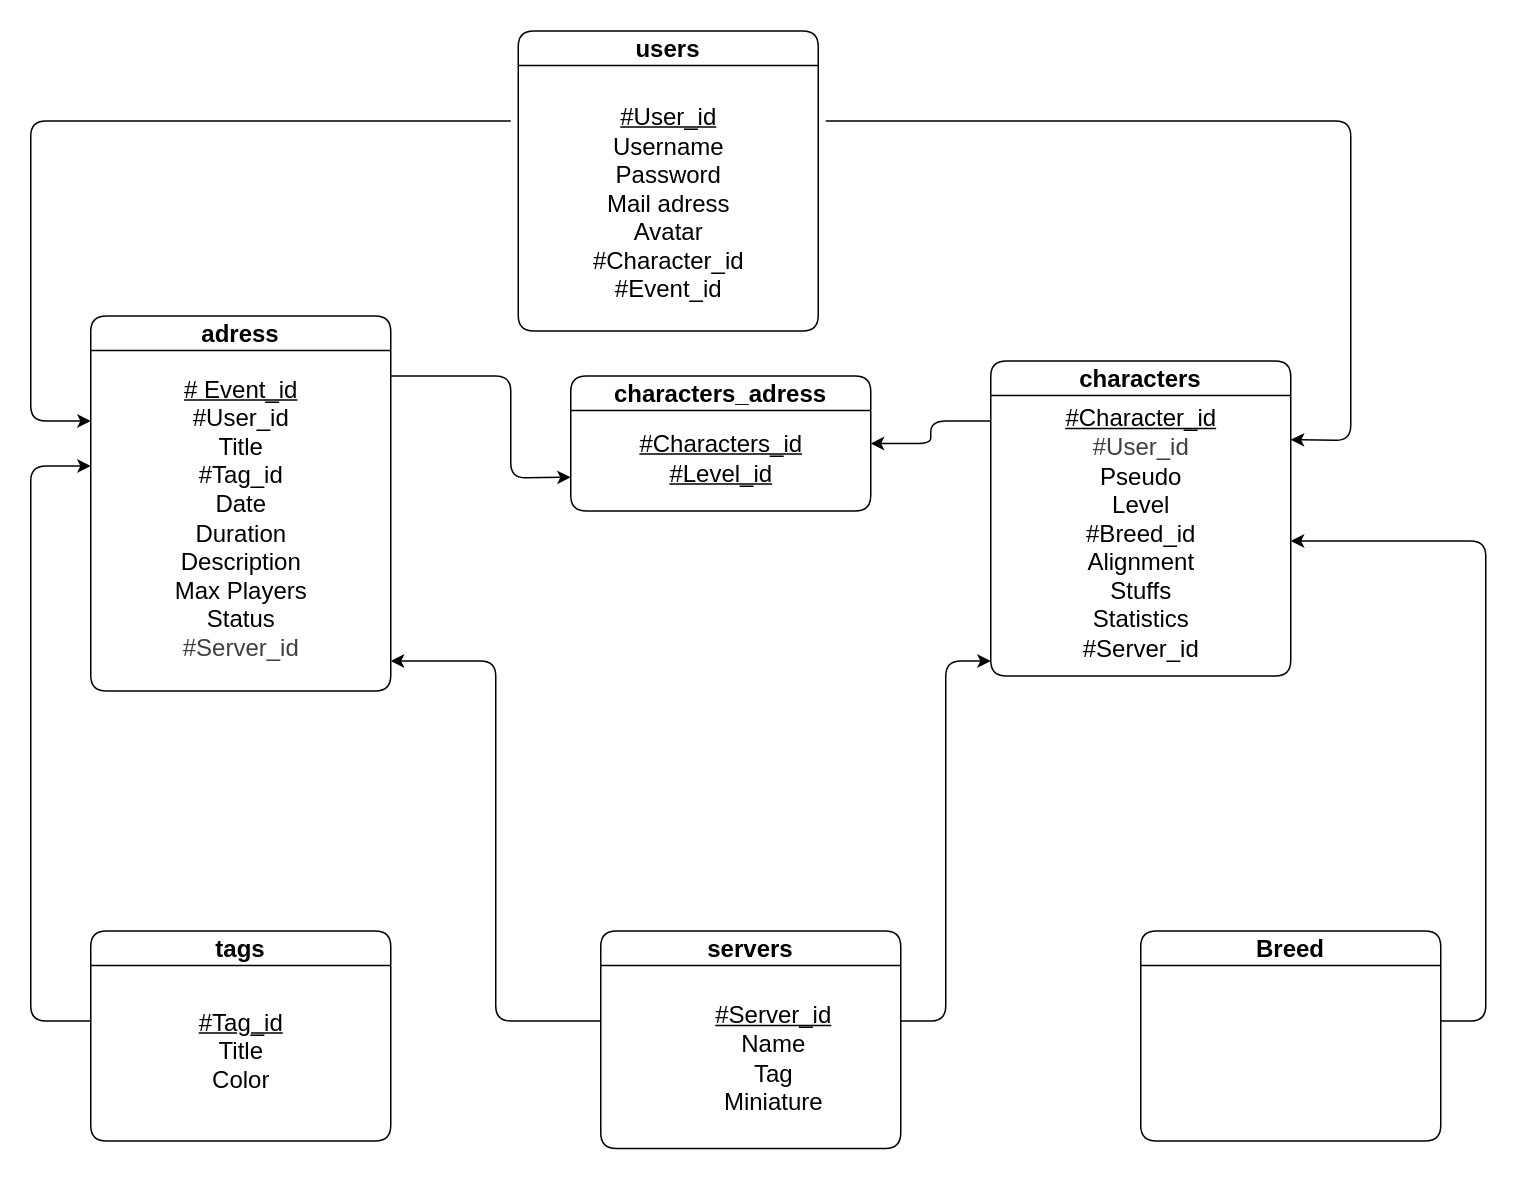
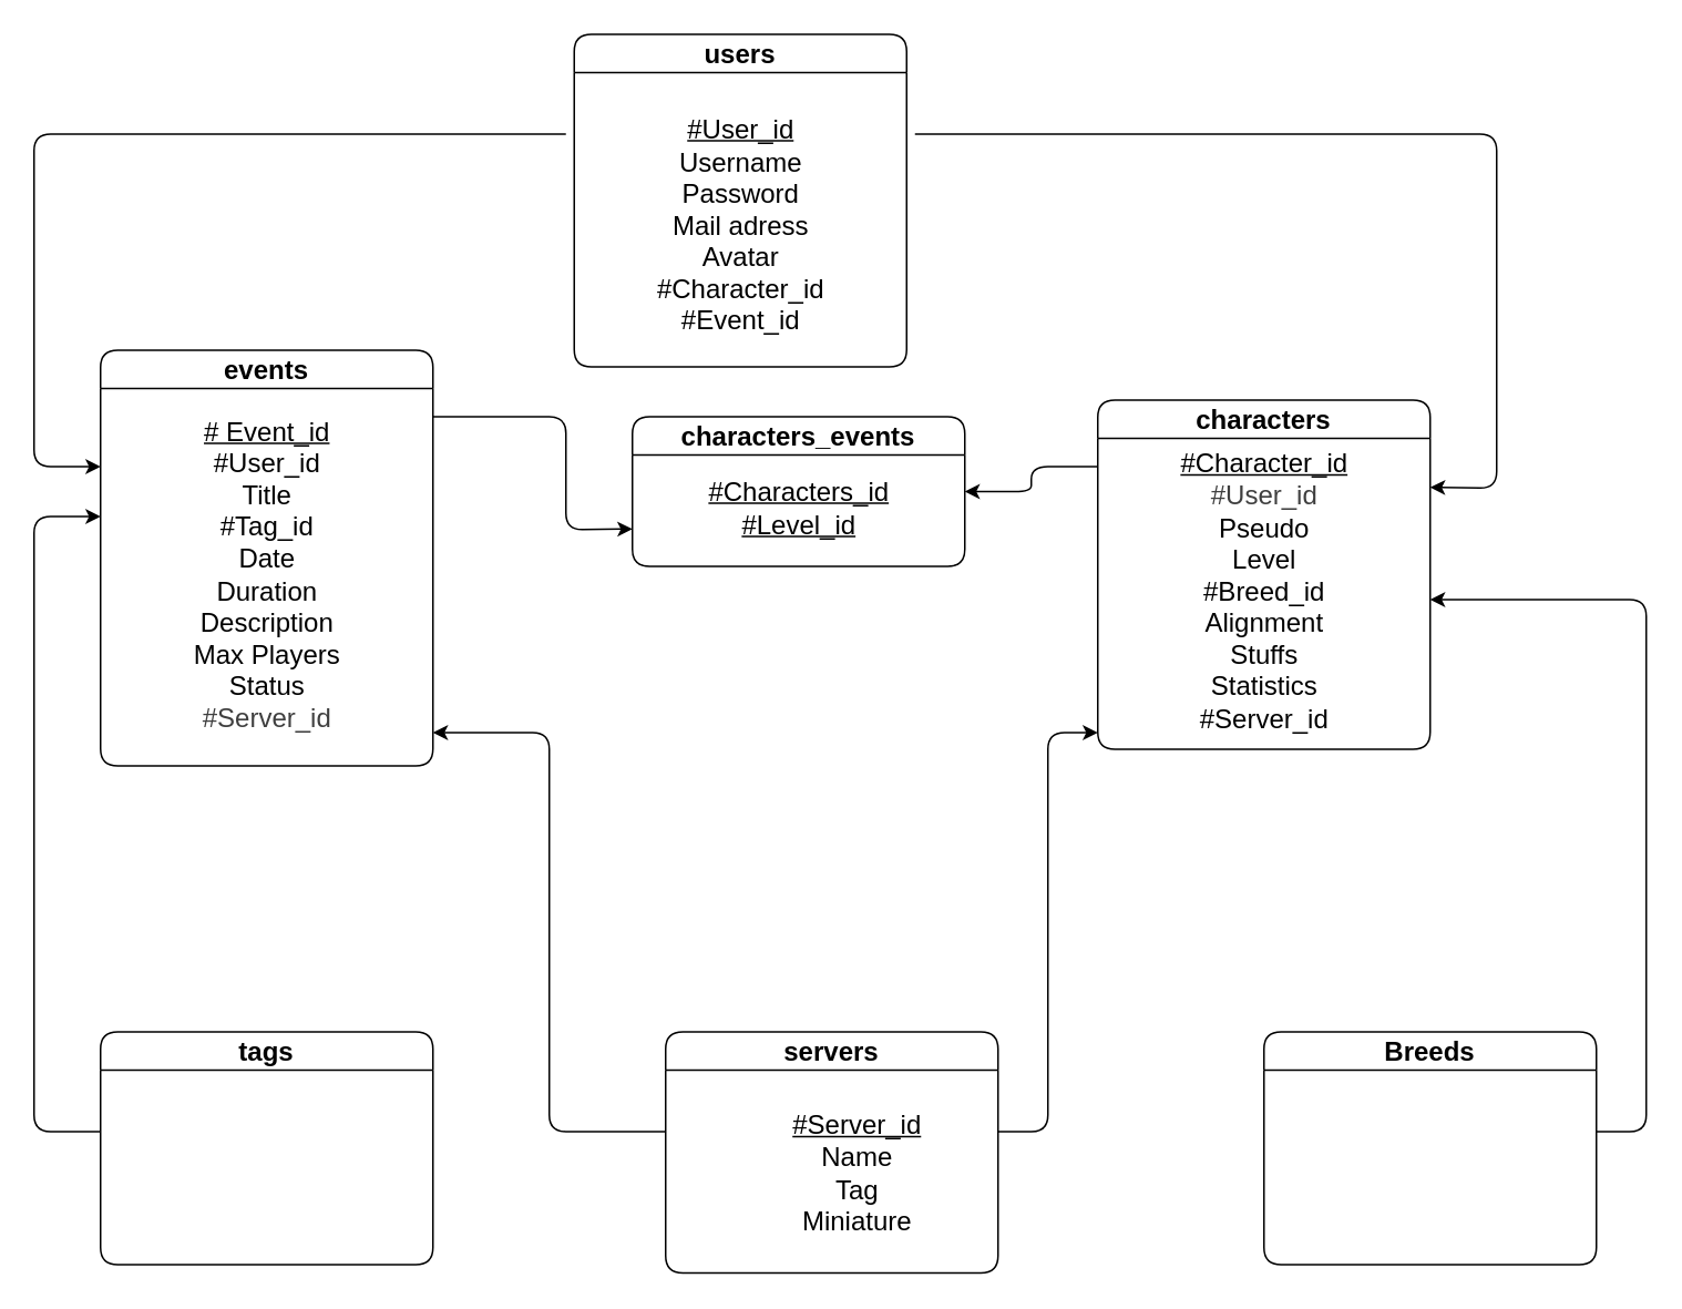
- <mxCell id="11" value="&lt;font style=&quot;font-size: 16px;&quot;&gt;adress&lt;/font&gt;" style="swimlane;whiteSpace=wrap;html=1;rounded=1;startSize=23;" parent="1" vertex="1"><mxGeometry x="60" y="210" width="200" height="250" as="geometry" /></mxCell>
+ <mxCell id="11" value="&lt;font style=&quot;font-size: 16px;&quot;&gt;events&lt;/font&gt;" style="swimlane;whiteSpace=wrap;html=1;rounded=1;startSize=23;" parent="1" vertex="1"><mxGeometry x="60" y="210" width="200" height="250" as="geometry" /></mxCell>
- <mxCell id="21" value="&lt;font style=&quot;font-size: 16px;&quot;&gt;characters_adress&lt;/font&gt;" style="swimlane;whiteSpace=wrap;html=1;rounded=1;" parent="1" vertex="1"><mxGeometry x="380" y="250" width="200" height="90" as="geometry" /></mxCell>
+ <mxCell id="21" value="&lt;font style=&quot;font-size: 16px;&quot;&gt;characters_events&lt;/font&gt;" style="swimlane;whiteSpace=wrap;html=1;rounded=1;" parent="1" vertex="1"><mxGeometry x="380" y="250" width="200" height="90" as="geometry" /></mxCell>
- <mxCell id="17" value="&lt;font style=&quot;font-size: 16px;&quot;&gt;Breed&lt;/font&gt;" style="swimlane;whiteSpace=wrap;html=1;rounded=1;" parent="1" vertex="1"><mxGeometry x="760" y="620" width="200" height="140" as="geometry" /></mxCell>
+ <mxCell id="17" value="&lt;font style=&quot;font-size: 16px;&quot;&gt;Breeds&lt;/font&gt;" style="swimlane;whiteSpace=wrap;html=1;rounded=1;" parent="1" vertex="1"><mxGeometry x="760" y="620" width="200" height="140" as="geometry" /></mxCell>
- <mxCell id="15" value="&lt;span style=&quot;font-size: 16px;&quot;&gt;&lt;u&gt;#Tag_id&lt;/u&gt;&lt;/span&gt;&lt;div&gt;&lt;span style=&quot;font-size: 16px;&quot;&gt;Title&lt;/span&gt;&lt;/div&gt;&lt;div&gt;&lt;span style=&quot;font-size: 16px;&quot;&gt;Color&lt;/span&gt;&lt;/div&gt;" style="text;html=1;align=center;verticalAlign=middle;resizable=0;points=[];autosize=1;strokeColor=none;fillColor=none;" parent="14" vertex="1"><mxGeometry x="60" y="45" width="80" height="70" as="geometry" /></mxCell>
